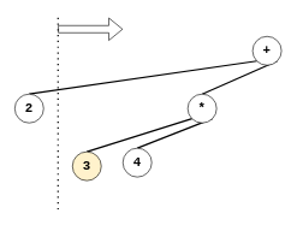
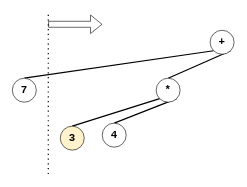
- <mxCell id="5" value="2" style="ellipse;whiteSpace=wrap;html=1;aspect=fixed;fontFamily=Courier New;fontSize=18;fontStyle=1" vertex="1" parent="1"><mxGeometry x="20" y="130" width="40" height="40" as="geometry" /></mxCell>
+ <mxCell id="5" value="7" style="ellipse;whiteSpace=wrap;html=1;aspect=fixed;fontFamily=Courier New;fontSize=18;fontStyle=1" vertex="1" parent="1"><mxGeometry x="20" y="130" width="40" height="40" as="geometry" /></mxCell>
